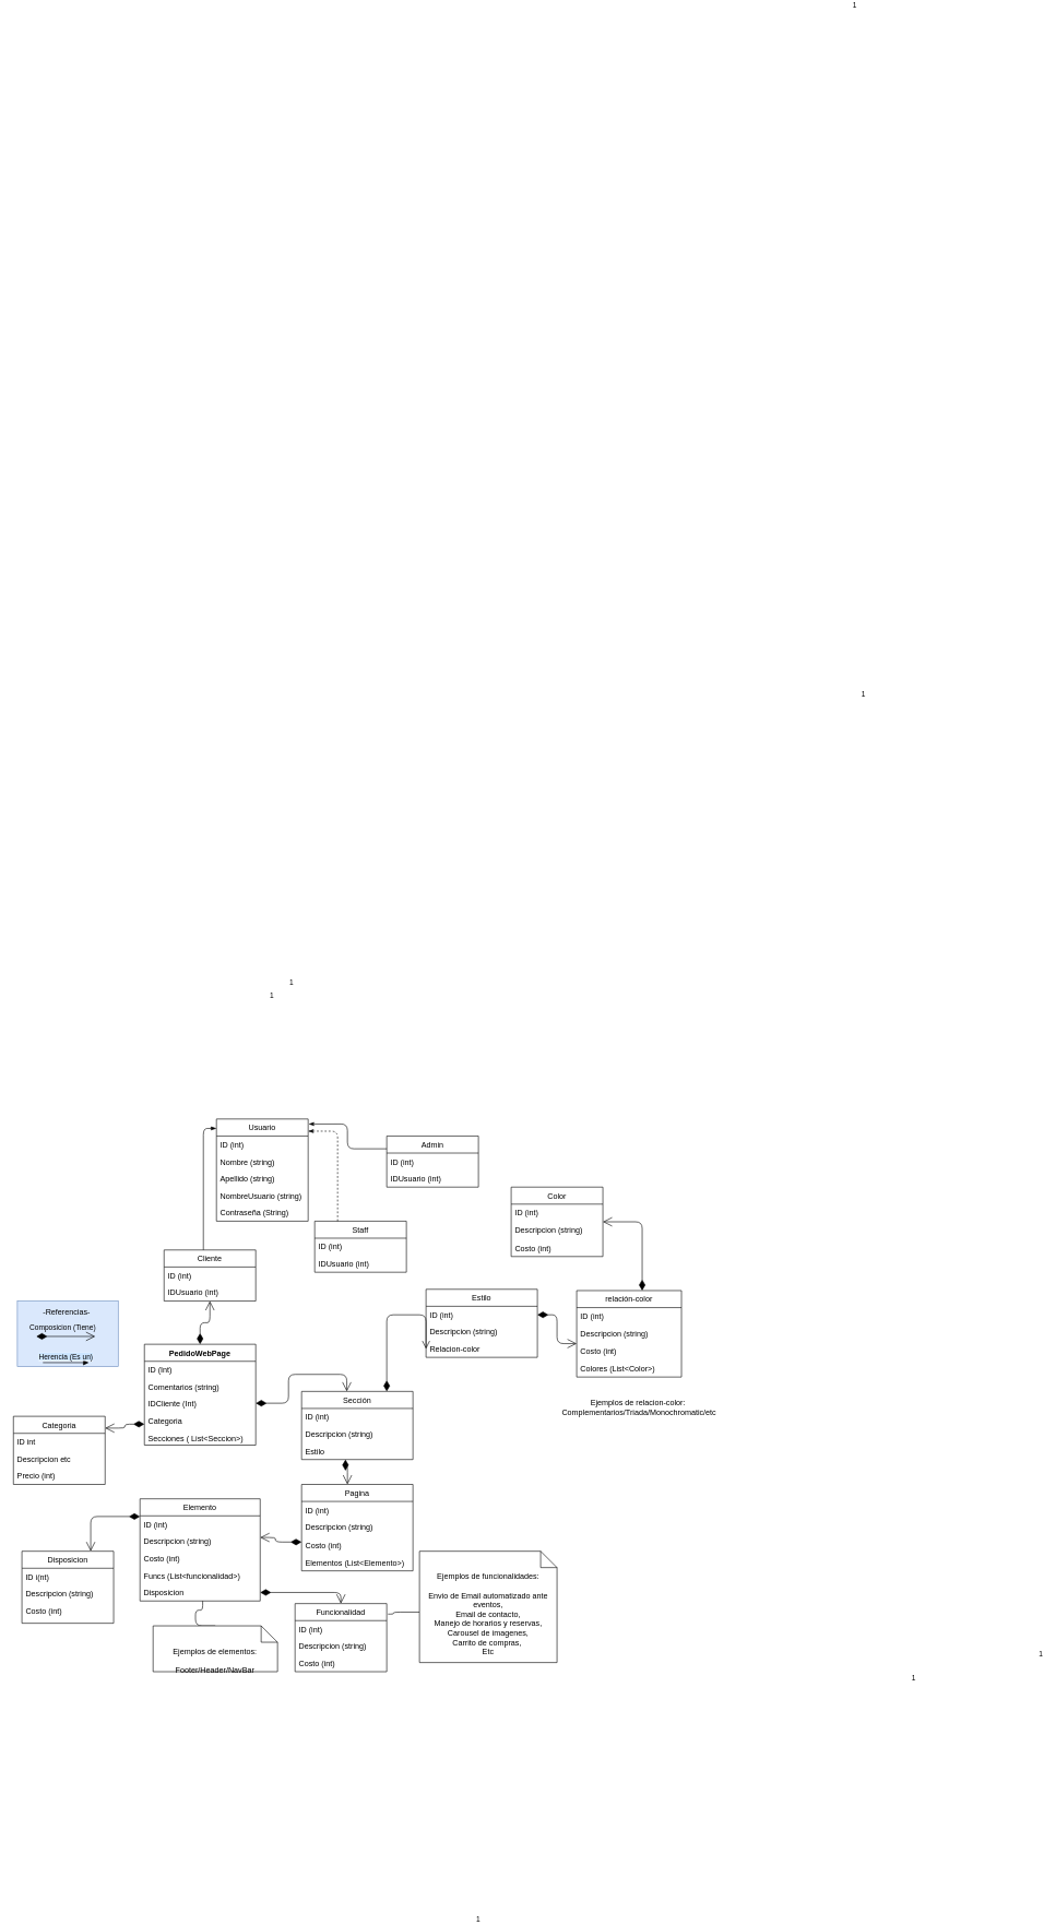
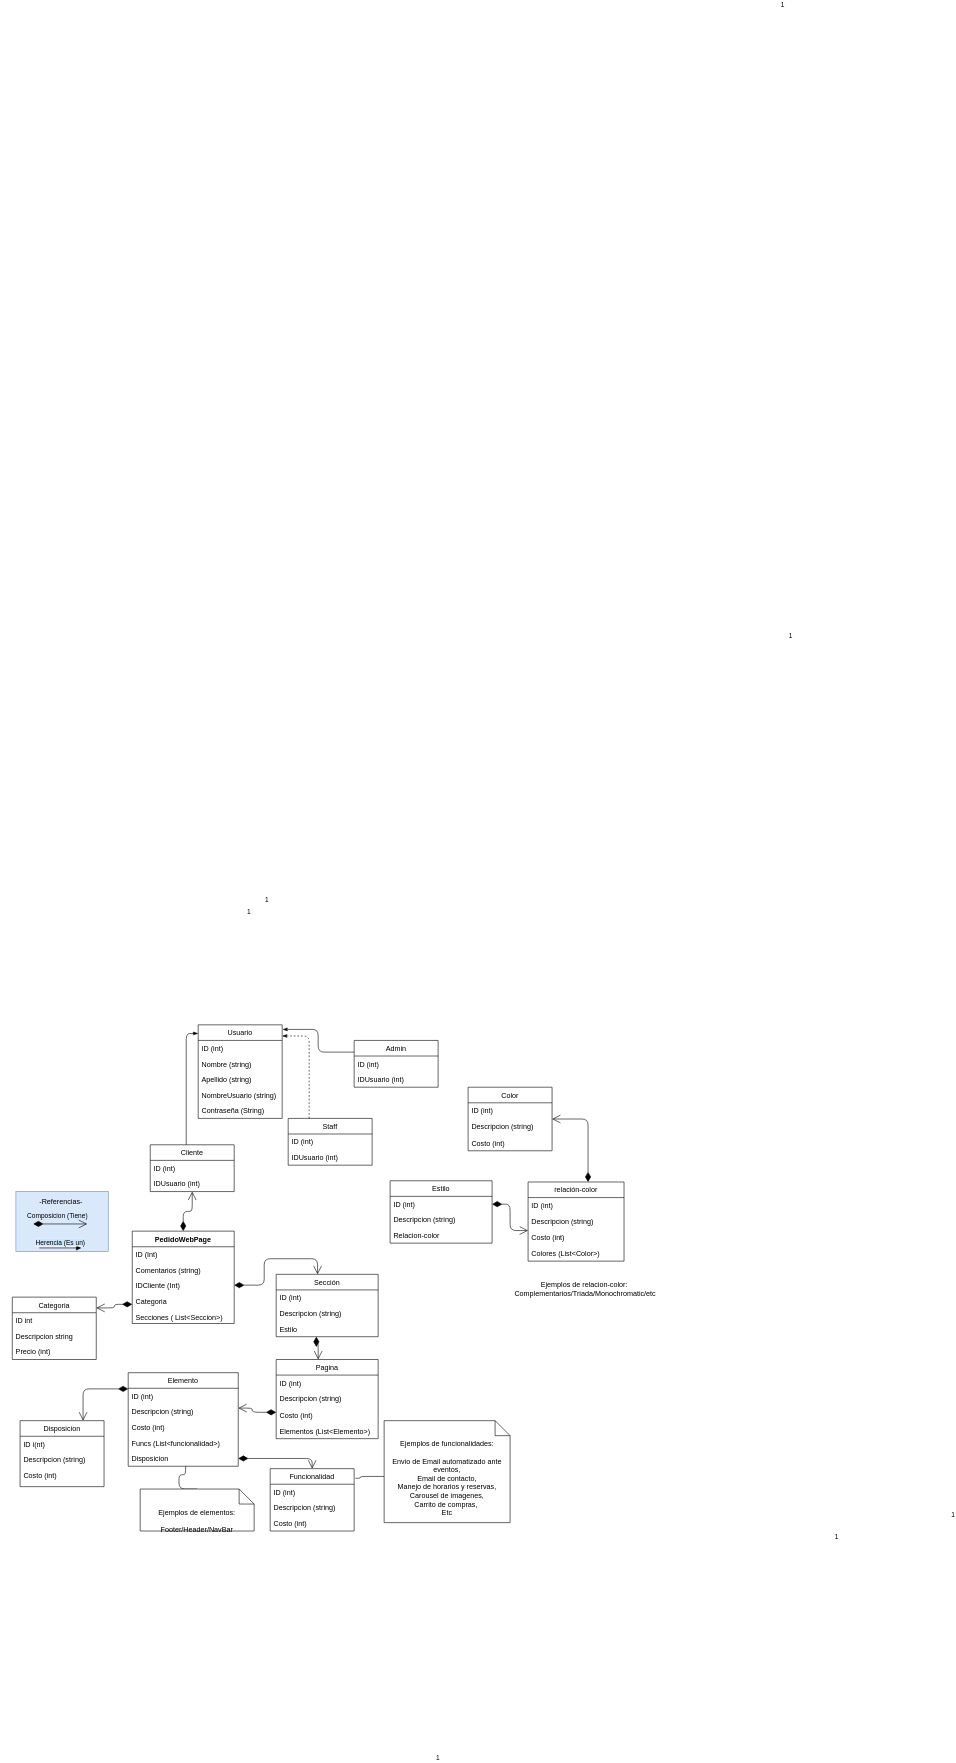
- <mxCell id="52" style="edgeStyle=orthogonalEdgeStyle;rounded=1;orthogonalLoop=1;jettySize=auto;html=1;startArrow=open;startFill=0;startSize=10;endArrow=diamondThin;endFill=1;endSize=14;exitX=0;exitY=0.5;exitDx=0;exitDy=0;" parent="1" source="75" target="68" edge="1"><mxGeometry relative="1" as="geometry"><Array as="points"><mxPoint x="590" y="319" /></Array></mxGeometry></mxCell>
- <mxCell id="55" value="Descripcion etc" style="text;strokeColor=none;fillColor=none;align=left;verticalAlign=top;spacingLeft=4;spacingRight=4;overflow=hidden;rotatable=0;points=[[0,0.5],[1,0.5]];portConstraint=eastwest;" parent="53" vertex="1"><mxGeometry y="52" width="140" height="26" as="geometry" /></mxCell>
+ <mxCell id="55" value="Descripcion string" style="text;strokeColor=none;fillColor=none;align=left;verticalAlign=top;spacingLeft=4;spacingRight=4;overflow=hidden;rotatable=0;points=[[0,0.5],[1,0.5]];portConstraint=eastwest;" parent="53" vertex="1"><mxGeometry y="52" width="140" height="26" as="geometry" /></mxCell>
